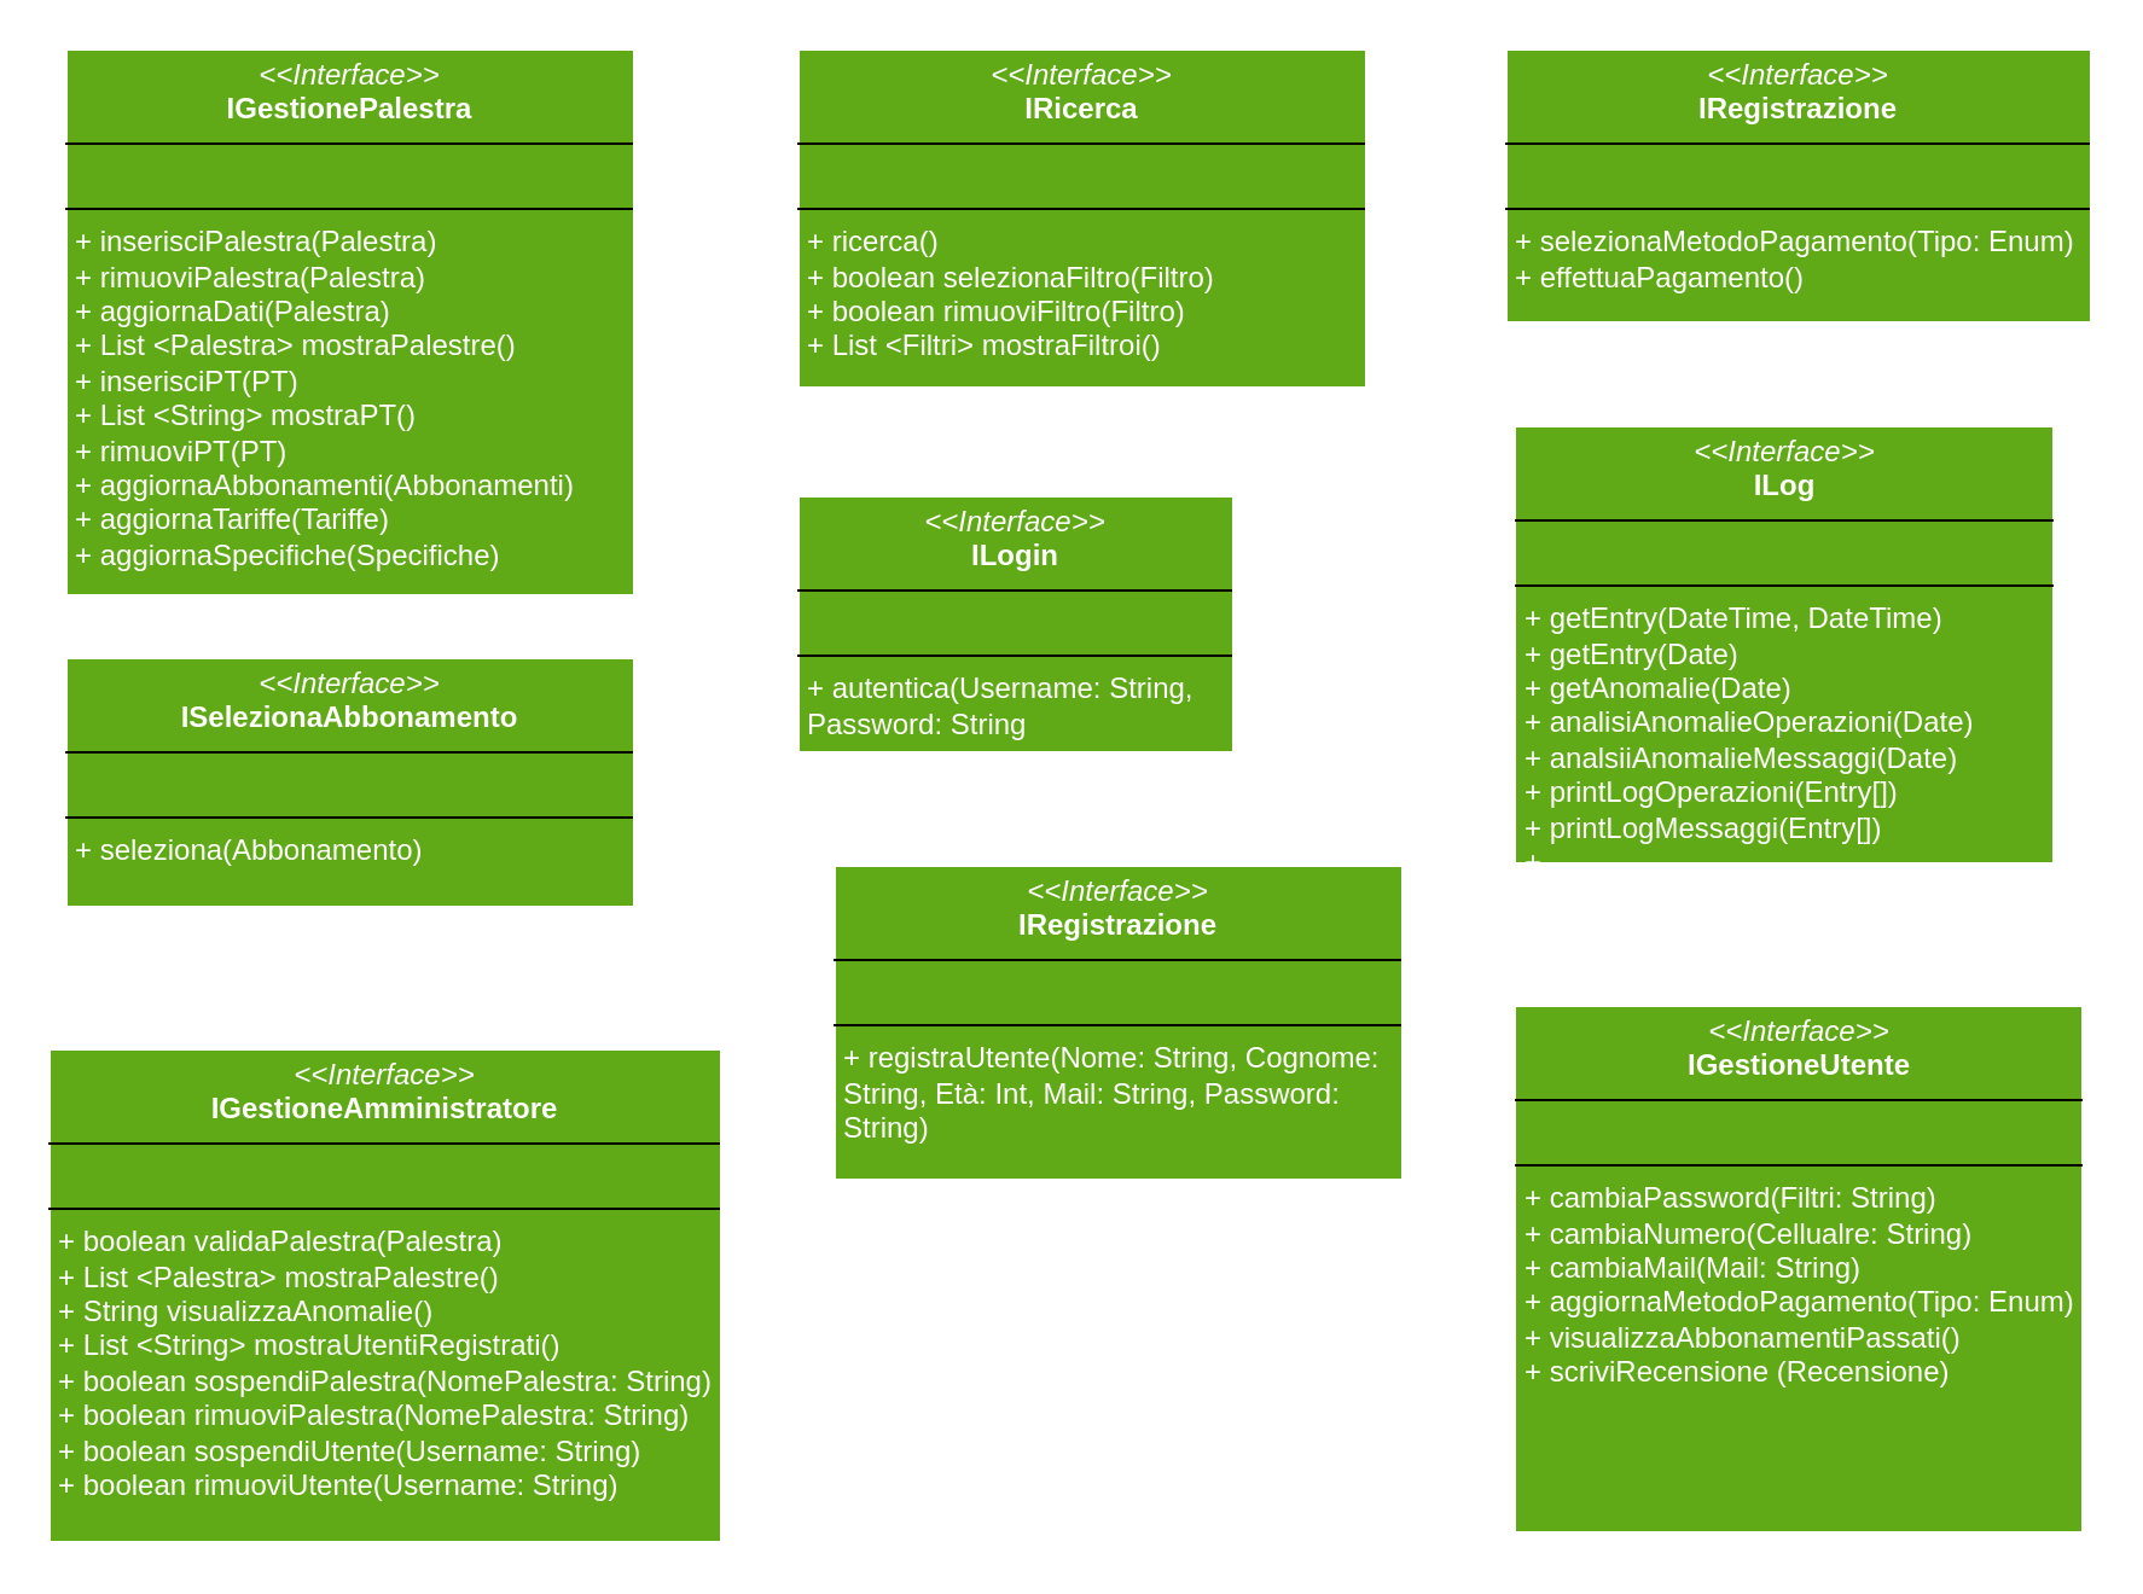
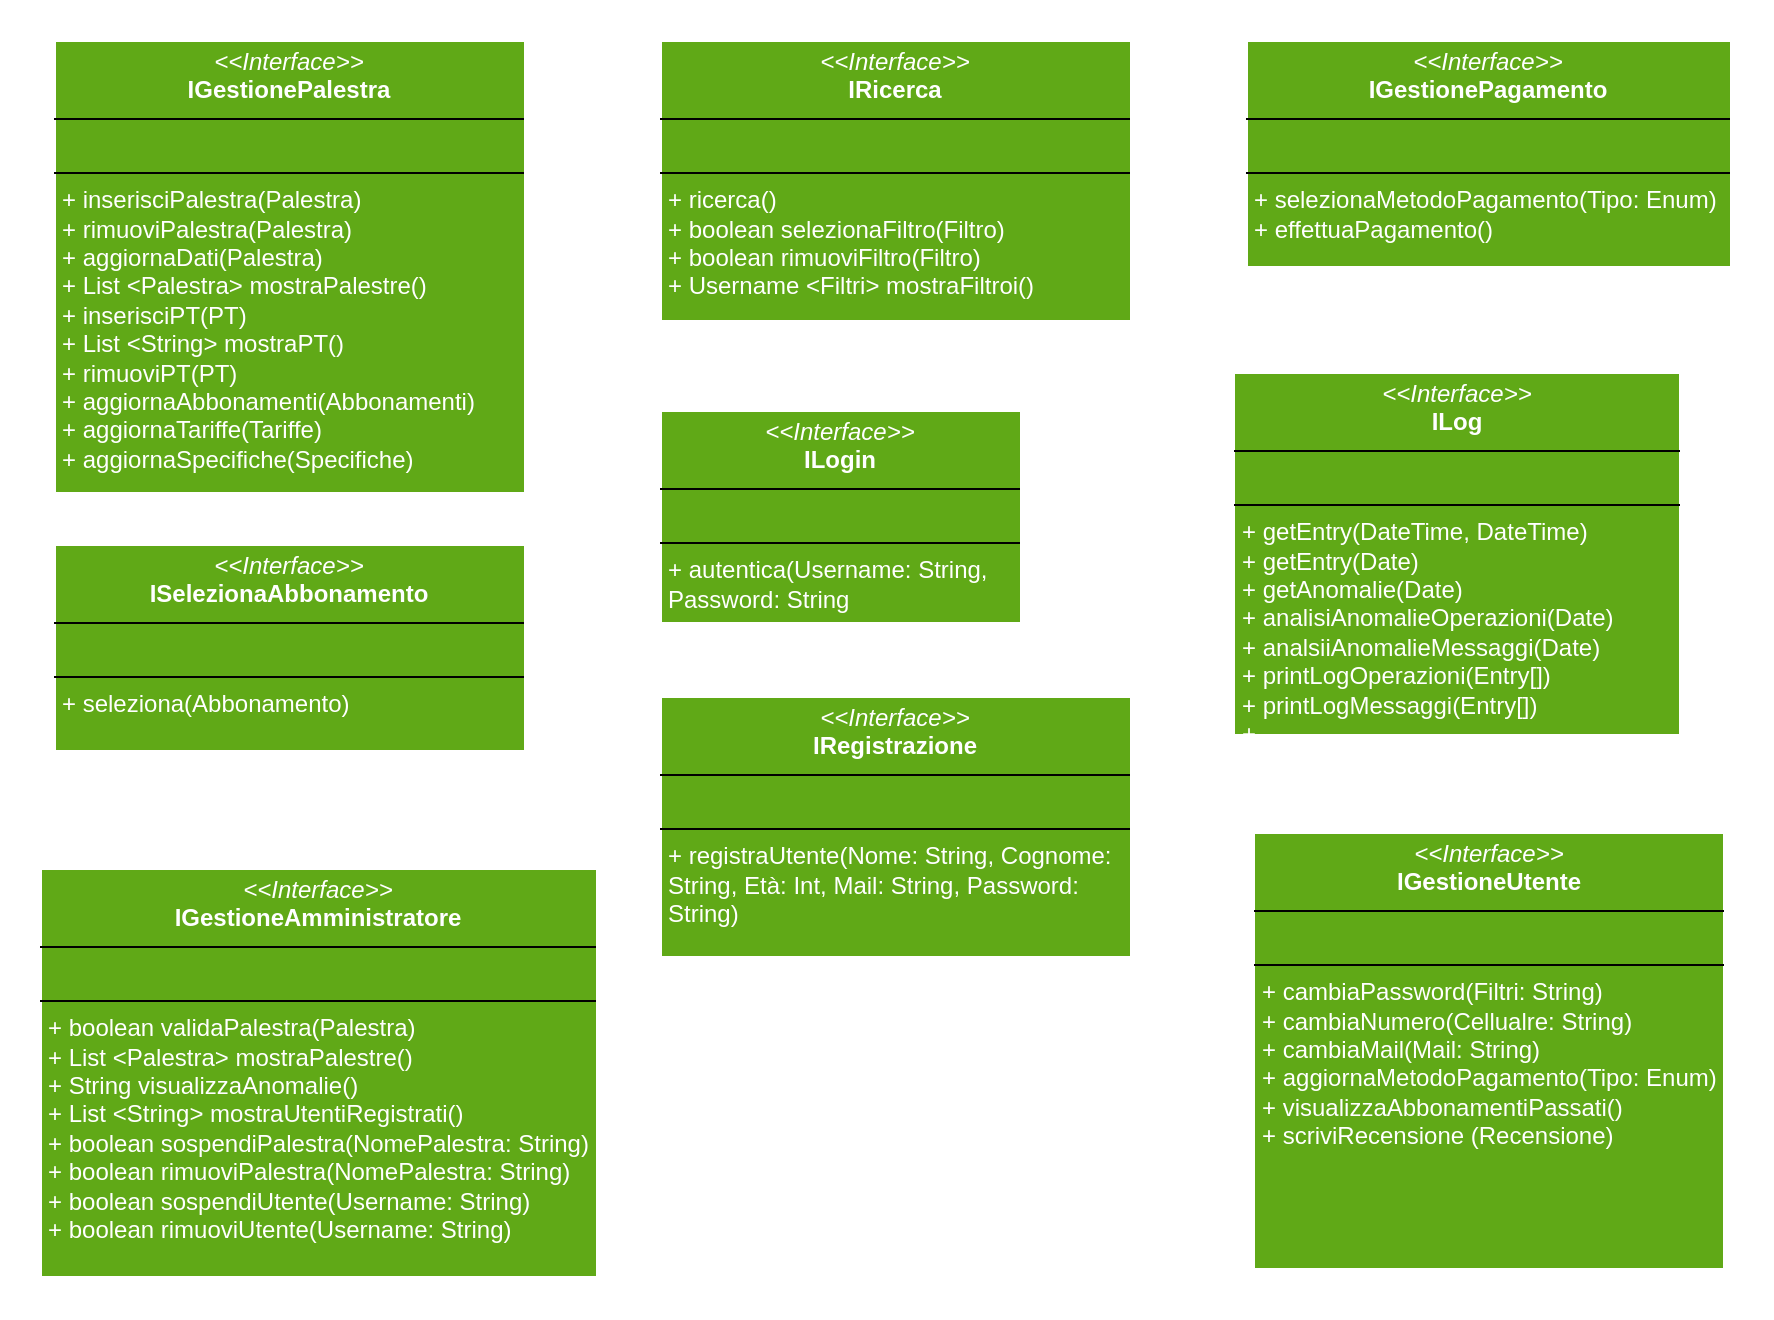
- <mxCell id="8" value="&lt;p style=&quot;margin:0px;margin-top:4px;text-align:center;&quot;&gt;&lt;font color=&quot;#ffffff&quot;&gt;&lt;i&gt;&amp;lt;&amp;lt;Interface&amp;gt;&amp;gt;&lt;/i&gt;&lt;br&gt;&lt;b&gt;IRegistrazione&lt;br&gt;&lt;/b&gt;&lt;/font&gt;&lt;/p&gt;&lt;hr size=&quot;1&quot; style=&quot;border-style:solid;&quot;&gt;&lt;p style=&quot;margin:0px;margin-left:4px;&quot;&gt;&lt;font color=&quot;#ffffff&quot;&gt;&lt;br&gt;&lt;/font&gt;&lt;/p&gt;&lt;hr size=&quot;1&quot; style=&quot;border-style:solid;&quot;&gt;&lt;p style=&quot;margin:0px;margin-left:4px;&quot;&gt;&lt;font color=&quot;#ffffff&quot;&gt;+ selezionaMetodoPagamento(Tipo: Enum)&lt;/font&gt;&lt;/p&gt;&lt;p style=&quot;margin:0px;margin-left:4px;&quot;&gt;&lt;font color=&quot;#ffffff&quot;&gt;+ effettuaPagamento()&lt;br&gt;&lt;/font&gt;&lt;/p&gt;" style="verticalAlign=top;align=left;overflow=fill;html=1;whiteSpace=wrap;fillColor=#60A917;strokeColor=#FFFFFF;" parent="1" vertex="1"><mxGeometry x="623" y="20" width="242" height="113" as="geometry" /></mxCell>
+ <mxCell id="8" value="&lt;p style=&quot;margin:0px;margin-top:4px;text-align:center;&quot;&gt;&lt;font color=&quot;#ffffff&quot;&gt;&lt;i&gt;&amp;lt;&amp;lt;Interface&amp;gt;&amp;gt;&lt;/i&gt;&lt;br&gt;&lt;b&gt;IGestionePagamento&lt;br&gt;&lt;/b&gt;&lt;/font&gt;&lt;/p&gt;&lt;hr size=&quot;1&quot; style=&quot;border-style:solid;&quot;&gt;&lt;p style=&quot;margin:0px;margin-left:4px;&quot;&gt;&lt;font color=&quot;#ffffff&quot;&gt;&lt;br&gt;&lt;/font&gt;&lt;/p&gt;&lt;hr size=&quot;1&quot; style=&quot;border-style:solid;&quot;&gt;&lt;p style=&quot;margin:0px;margin-left:4px;&quot;&gt;&lt;font color=&quot;#ffffff&quot;&gt;+ selezionaMetodoPagamento(Tipo: Enum)&lt;/font&gt;&lt;/p&gt;&lt;p style=&quot;margin:0px;margin-left:4px;&quot;&gt;&lt;font color=&quot;#ffffff&quot;&gt;+ effettuaPagamento()&lt;br&gt;&lt;/font&gt;&lt;/p&gt;" style="verticalAlign=top;align=left;overflow=fill;html=1;whiteSpace=wrap;fillColor=#60A917;strokeColor=#FFFFFF;" parent="1" vertex="1"><mxGeometry x="623" y="20" width="242" height="113" as="geometry" /></mxCell>
- <mxCell id="7" value="&lt;p style=&quot;margin:0px;margin-top:4px;text-align:center;&quot;&gt;&lt;font color=&quot;#ffffff&quot;&gt;&lt;i&gt;&amp;lt;&amp;lt;Interface&amp;gt;&amp;gt;&lt;/i&gt;&lt;br&gt;&lt;b&gt;IRicerca&lt;/b&gt;&lt;/font&gt;&lt;/p&gt;&lt;hr size=&quot;1&quot; style=&quot;border-style:solid;&quot;&gt;&lt;p style=&quot;margin:0px;margin-left:4px;&quot;&gt;&lt;font color=&quot;#ffffff&quot;&gt;&lt;br&gt;&lt;/font&gt;&lt;/p&gt;&lt;hr size=&quot;1&quot; style=&quot;border-style:solid;&quot;&gt;&lt;p style=&quot;margin:0px;margin-left:4px;&quot;&gt;&lt;font color=&quot;#ffffff&quot;&gt;+ ricerca()&lt;br&gt;&lt;/font&gt;&lt;/p&gt;&lt;p style=&quot;margin:0px;margin-left:4px;&quot;&gt;&lt;font color=&quot;#ffffff&quot;&gt;+ boolean selezionaFiltro(Filtro)&lt;/font&gt;&lt;/p&gt;&lt;p style=&quot;margin:0px;margin-left:4px;&quot;&gt;&lt;font color=&quot;#ffffff&quot;&gt;+ boolean rimuoviFiltro(Filtro)&lt;/font&gt;&lt;/p&gt;&lt;p style=&quot;margin:0px;margin-left:4px;&quot;&gt;&lt;font color=&quot;#ffffff&quot;&gt;+ List &amp;lt;Filtri&amp;gt; mostraFiltroi()&lt;br&gt;&lt;/font&gt;&lt;/p&gt;" style="verticalAlign=top;align=left;overflow=fill;html=1;whiteSpace=wrap;fillColor=#60A917;strokeColor=#FFFFFF;" parent="1" vertex="1"><mxGeometry x="330" y="20" width="235" height="140" as="geometry" /></mxCell>
+ <mxCell id="7" value="&lt;p style=&quot;margin:0px;margin-top:4px;text-align:center;&quot;&gt;&lt;font color=&quot;#ffffff&quot;&gt;&lt;i&gt;&amp;lt;&amp;lt;Interface&amp;gt;&amp;gt;&lt;/i&gt;&lt;br&gt;&lt;b&gt;IRicerca&lt;/b&gt;&lt;/font&gt;&lt;/p&gt;&lt;hr size=&quot;1&quot; style=&quot;border-style:solid;&quot;&gt;&lt;p style=&quot;margin:0px;margin-left:4px;&quot;&gt;&lt;font color=&quot;#ffffff&quot;&gt;&lt;br&gt;&lt;/font&gt;&lt;/p&gt;&lt;hr size=&quot;1&quot; style=&quot;border-style:solid;&quot;&gt;&lt;p style=&quot;margin:0px;margin-left:4px;&quot;&gt;&lt;font color=&quot;#ffffff&quot;&gt;+ ricerca()&lt;br&gt;&lt;/font&gt;&lt;/p&gt;&lt;p style=&quot;margin:0px;margin-left:4px;&quot;&gt;&lt;font color=&quot;#ffffff&quot;&gt;+ boolean selezionaFiltro(Filtro)&lt;/font&gt;&lt;/p&gt;&lt;p style=&quot;margin:0px;margin-left:4px;&quot;&gt;&lt;font color=&quot;#ffffff&quot;&gt;+ boolean rimuoviFiltro(Filtro)&lt;/font&gt;&lt;/p&gt;&lt;p style=&quot;margin:0px;margin-left:4px;&quot;&gt;&lt;font color=&quot;#ffffff&quot;&gt;+ Username &amp;lt;Filtri&amp;gt; mostraFiltroi()&lt;br&gt;&lt;/font&gt;&lt;/p&gt;" style="verticalAlign=top;align=left;overflow=fill;html=1;whiteSpace=wrap;fillColor=#60A917;strokeColor=#FFFFFF;" parent="1" vertex="1"><mxGeometry x="330" y="20" width="235" height="140" as="geometry" /></mxCell>
- <mxCell id="4" value="&lt;p style=&quot;margin:0px;margin-top:4px;text-align:center;&quot;&gt;&lt;font color=&quot;#ffffff&quot;&gt;&lt;i&gt;&amp;lt;&amp;lt;Interface&amp;gt;&amp;gt;&lt;/i&gt;&lt;br&gt;&lt;b&gt;ILog&lt;/b&gt;&lt;/font&gt;&lt;/p&gt;&lt;hr size=&quot;1&quot; style=&quot;border-style:solid;&quot;&gt;&lt;p style=&quot;margin:0px;margin-left:4px;&quot;&gt;&lt;font color=&quot;#ffffff&quot;&gt;&lt;br&gt;&lt;/font&gt;&lt;/p&gt;&lt;hr size=&quot;1&quot; style=&quot;border-style:solid;&quot;&gt;&lt;p style=&quot;margin:0px;margin-left:4px;&quot;&gt;&lt;font color=&quot;#ffffff&quot;&gt;+ getEntry(DateTime, DateTime)&lt;/font&gt;&lt;/p&gt;&lt;p style=&quot;margin:0px;margin-left:4px;&quot;&gt;&lt;font color=&quot;#ffffff&quot;&gt;+ getEntry(Date)&lt;/font&gt;&lt;/p&gt;&lt;p style=&quot;margin:0px;margin-left:4px;&quot;&gt;&lt;font color=&quot;#ffffff&quot;&gt;+ getAnomalie(Date)&lt;/font&gt;&lt;/p&gt;&lt;p style=&quot;margin:0px;margin-left:4px;&quot;&gt;&lt;font color=&quot;#ffffff&quot;&gt;+ analisiAnomalieOperazioni(Date)&lt;/font&gt;&lt;/p&gt;&lt;p style=&quot;margin:0px;margin-left:4px;&quot;&gt;&lt;font color=&quot;#ffffff&quot;&gt;+ analsiiAnomalieMessaggi(Date)&lt;/font&gt;&lt;/p&gt;&lt;p style=&quot;margin:0px;margin-left:4px;&quot;&gt;&lt;font color=&quot;#ffffff&quot;&gt;+ printLogOperazioni(Entry[])&lt;br&gt;&lt;/font&gt;&lt;/p&gt;&lt;p style=&quot;margin:0px;margin-left:4px;&quot;&gt;&lt;font color=&quot;#ffffff&quot;&gt;+ printLogMessaggi(Entry[])&lt;br&gt;&lt;/font&gt;&lt;/p&gt;&lt;p style=&quot;margin:0px;margin-left:4px;&quot;&gt;&lt;font color=&quot;#ffffff&quot;&gt;+ &lt;br&gt;&lt;/font&gt;&lt;/p&gt;" style="verticalAlign=top;align=left;overflow=fill;html=1;whiteSpace=wrap;fillColor=#60A917;strokeColor=#FFFFFF;" parent="1" vertex="1"><mxGeometry x="626.5" y="176" width="223" height="181" as="geometry" /></mxCell>
+ <mxCell id="4" value="&lt;p style=&quot;margin:0px;margin-top:4px;text-align:center;&quot;&gt;&lt;font color=&quot;#ffffff&quot;&gt;&lt;i&gt;&amp;lt;&amp;lt;Interface&amp;gt;&amp;gt;&lt;/i&gt;&lt;br&gt;&lt;b&gt;ILog&lt;/b&gt;&lt;/font&gt;&lt;/p&gt;&lt;hr size=&quot;1&quot; style=&quot;border-style:solid;&quot;&gt;&lt;p style=&quot;margin:0px;margin-left:4px;&quot;&gt;&lt;font color=&quot;#ffffff&quot;&gt;&lt;br&gt;&lt;/font&gt;&lt;/p&gt;&lt;hr size=&quot;1&quot; style=&quot;border-style:solid;&quot;&gt;&lt;p style=&quot;margin:0px;margin-left:4px;&quot;&gt;&lt;font color=&quot;#ffffff&quot;&gt;+ getEntry(DateTime, DateTime)&lt;/font&gt;&lt;/p&gt;&lt;p style=&quot;margin:0px;margin-left:4px;&quot;&gt;&lt;font color=&quot;#ffffff&quot;&gt;+ getEntry(Date)&lt;/font&gt;&lt;/p&gt;&lt;p style=&quot;margin:0px;margin-left:4px;&quot;&gt;&lt;font color=&quot;#ffffff&quot;&gt;+ getAnomalie(Date)&lt;/font&gt;&lt;/p&gt;&lt;p style=&quot;margin:0px;margin-left:4px;&quot;&gt;&lt;font color=&quot;#ffffff&quot;&gt;+ analisiAnomalieOperazioni(Date)&lt;/font&gt;&lt;/p&gt;&lt;p style=&quot;margin:0px;margin-left:4px;&quot;&gt;&lt;font color=&quot;#ffffff&quot;&gt;+ analsiiAnomalieMessaggi(Date)&lt;/font&gt;&lt;/p&gt;&lt;p style=&quot;margin:0px;margin-left:4px;&quot;&gt;&lt;font color=&quot;#ffffff&quot;&gt;+ printLogOperazioni(Entry[])&lt;br&gt;&lt;/font&gt;&lt;/p&gt;&lt;p style=&quot;margin:0px;margin-left:4px;&quot;&gt;&lt;font color=&quot;#ffffff&quot;&gt;+ printLogMessaggi(Entry[])&lt;br&gt;&lt;/font&gt;&lt;/p&gt;&lt;p style=&quot;margin:0px;margin-left:4px;&quot;&gt;&lt;font color=&quot;#ffffff&quot;&gt;+ &lt;br&gt;&lt;/font&gt;&lt;/p&gt;" style="verticalAlign=top;align=left;overflow=fill;html=1;whiteSpace=wrap;fillColor=#60A917;strokeColor=#FFFFFF;" parent="1" vertex="1"><mxGeometry x="616.5" y="186" width="223" height="181" as="geometry" /></mxCell>
- <mxCell id="5" value="&lt;p style=&quot;margin:0px;margin-top:4px;text-align:center;&quot;&gt;&lt;font color=&quot;#ffffff&quot;&gt;&lt;i&gt;&amp;lt;&amp;lt;Interface&amp;gt;&amp;gt;&lt;/i&gt;&lt;br&gt;&lt;b&gt;IRegistrazione&lt;/b&gt;&lt;/font&gt;&lt;/p&gt;&lt;hr size=&quot;1&quot; style=&quot;border-style:solid;&quot;&gt;&lt;p style=&quot;margin:0px;margin-left:4px;&quot;&gt;&lt;font color=&quot;#ffffff&quot;&gt;&lt;br&gt;&lt;/font&gt;&lt;/p&gt;&lt;hr size=&quot;1&quot; style=&quot;border-style:solid;&quot;&gt;&lt;p style=&quot;margin:0px;margin-left:4px;&quot;&gt;&lt;font color=&quot;#ffffff&quot;&gt;+ registraUtente(Nome: String, Cognome: String, Età: Int, Mail: String, Password: String)&lt;br&gt;&lt;/font&gt;&lt;/p&gt;" style="verticalAlign=top;align=left;overflow=fill;html=1;whiteSpace=wrap;fillColor=#60A917;strokeColor=#FFFFFF;" parent="1" vertex="1"><mxGeometry x="345" y="358" width="235" height="130" as="geometry" /></mxCell>
+ <mxCell id="5" value="&lt;p style=&quot;margin:0px;margin-top:4px;text-align:center;&quot;&gt;&lt;font color=&quot;#ffffff&quot;&gt;&lt;i&gt;&amp;lt;&amp;lt;Interface&amp;gt;&amp;gt;&lt;/i&gt;&lt;br&gt;&lt;b&gt;IRegistrazione&lt;/b&gt;&lt;/font&gt;&lt;/p&gt;&lt;hr size=&quot;1&quot; style=&quot;border-style:solid;&quot;&gt;&lt;p style=&quot;margin:0px;margin-left:4px;&quot;&gt;&lt;font color=&quot;#ffffff&quot;&gt;&lt;br&gt;&lt;/font&gt;&lt;/p&gt;&lt;hr size=&quot;1&quot; style=&quot;border-style:solid;&quot;&gt;&lt;p style=&quot;margin:0px;margin-left:4px;&quot;&gt;&lt;font color=&quot;#ffffff&quot;&gt;+ registraUtente(Nome: String, Cognome: String, Età: Int, Mail: String, Password: String)&lt;br&gt;&lt;/font&gt;&lt;/p&gt;" style="verticalAlign=top;align=left;overflow=fill;html=1;whiteSpace=wrap;fillColor=#60A917;strokeColor=#FFFFFF;" parent="1" vertex="1"><mxGeometry x="330" y="348" width="235" height="130" as="geometry" /></mxCell>
